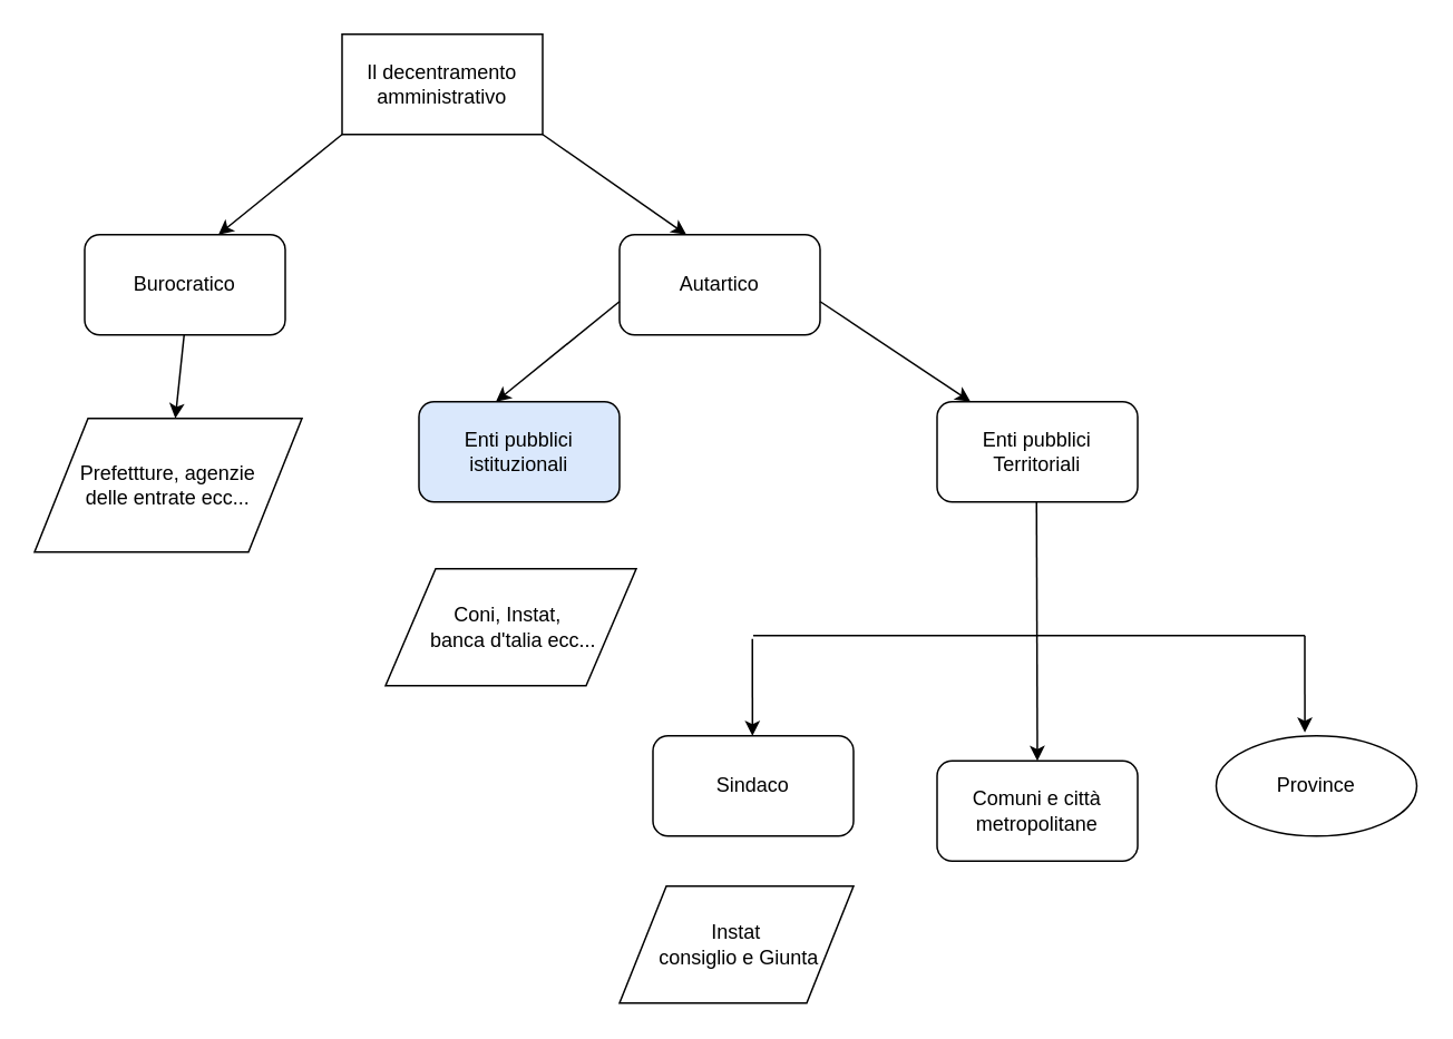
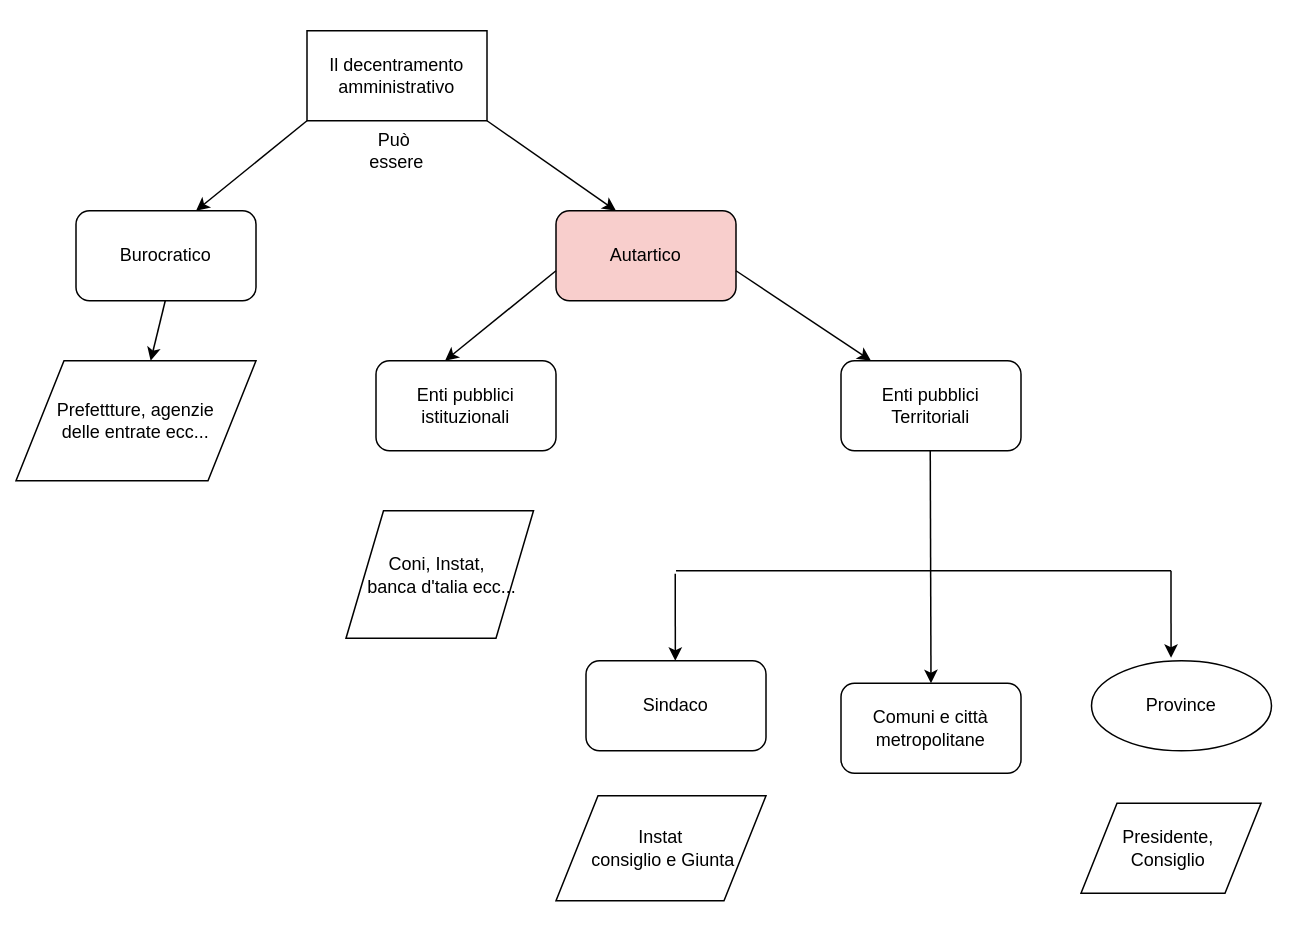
+ <mxCell id="5" value="Può&amp;nbsp; essere" style="text;html=1;strokeColor=none;fillColor=none;align=center;verticalAlign=middle;whiteSpace=wrap;rounded=0;" vertex="1" parent="1"><mxGeometry x="244" y="90" width="40" height="20" as="geometry" /></mxCell>
- <mxCell id="7" value="Autartico" style="rounded=1;whiteSpace=wrap;html=1;" vertex="1" parent="1"><mxGeometry x="370" y="140" width="120" height="60" as="geometry" /></mxCell>
+ <mxCell id="7" value="Autartico" style="rounded=1;whiteSpace=wrap;html=1;fillColor=#f8cecc;" vertex="1" parent="1"><mxGeometry x="370" y="140" width="120" height="60" as="geometry" /></mxCell>
- <mxCell id="10" value="Enti pubblici istituzionali" style="rounded=1;whiteSpace=wrap;html=1;fillColor=#dae8fc;" vertex="1" parent="1"><mxGeometry x="250" y="240" width="120" height="60" as="geometry" /></mxCell>
+ <mxCell id="10" value="Enti pubblici istituzionali" style="rounded=1;whiteSpace=wrap;html=1;" vertex="1" parent="1"><mxGeometry x="250" y="240" width="120" height="60" as="geometry" /></mxCell>
- <mxCell id="8" value="Prefettture, agenzie&lt;br&gt;delle entrate ecc..." style="shape=parallelogram;perimeter=parallelogramPerimeter;whiteSpace=wrap;html=1;" vertex="1" parent="1"><mxGeometry y="250" width="160" height="80" as="geometry" x="20" /></mxCell>
+ <mxCell id="8" value="Prefettture, agenzie&lt;br&gt;delle entrate ecc..." style="shape=parallelogram;perimeter=parallelogramPerimeter;whiteSpace=wrap;html=1;" vertex="1" parent="1"><mxGeometry x="10" y="240" width="160" height="80" as="geometry" /></mxCell>
- <mxCell id="12" value="Coni, Instat,&amp;nbsp;&lt;br&gt;&amp;nbsp;banca d'talia ecc..." style="shape=parallelogram;perimeter=parallelogramPerimeter;whiteSpace=wrap;html=1;" vertex="1" parent="1"><mxGeometry x="230" y="340" width="150" height="70" as="geometry" /></mxCell>
+ <mxCell id="12" value="Coni, Instat,&amp;nbsp;&lt;br&gt;&amp;nbsp;banca d'talia ecc..." style="shape=parallelogram;perimeter=parallelogramPerimeter;whiteSpace=wrap;html=1;" vertex="1" parent="1"><mxGeometry x="230" y="340" width="125" height="85" as="geometry" /></mxCell>
+ <mxCell id="22" value="Presidente,&amp;nbsp; Consiglio&amp;nbsp;" style="shape=parallelogram;perimeter=parallelogramPerimeter;whiteSpace=wrap;html=1;" vertex="1" parent="1"><mxGeometry x="720" y="535" width="120" height="60" as="geometry" /></mxCell>
